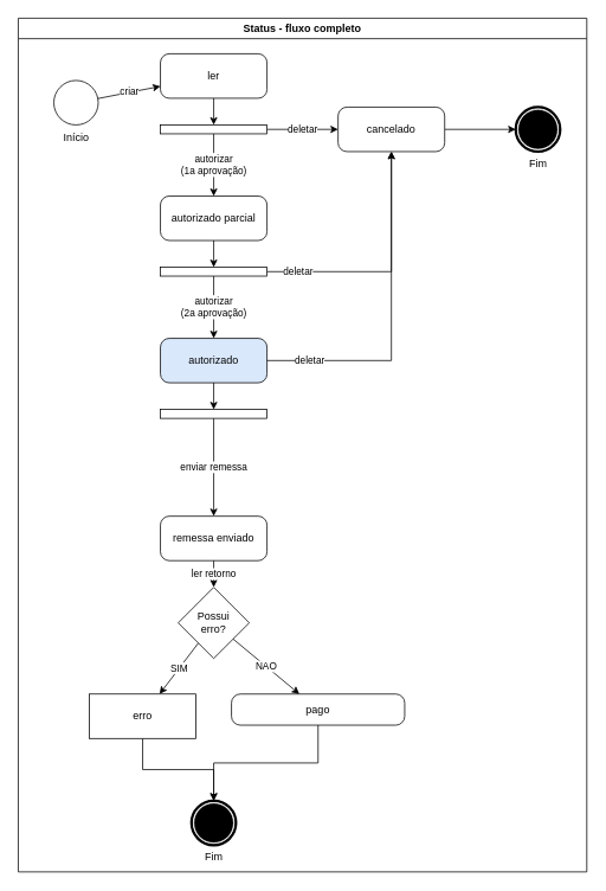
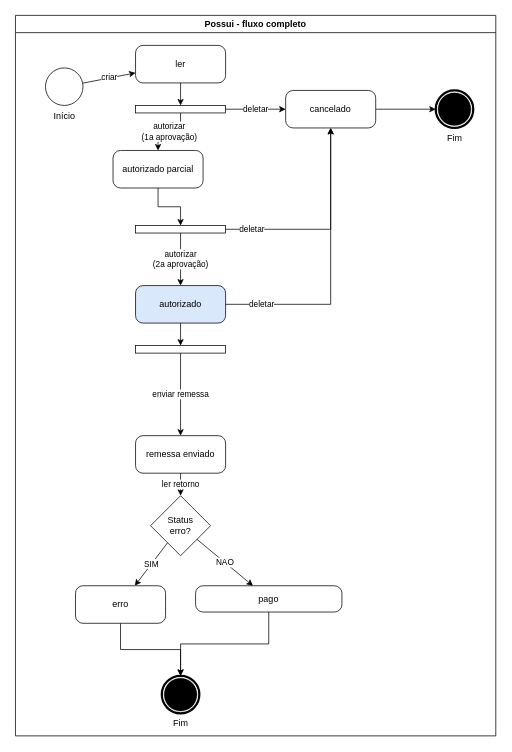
- <mxCell id="2" value="Status - fluxo completo" style="swimlane;whiteSpace=wrap;html=1;labelBackgroundColor=none;" parent="1" vertex="1"><mxGeometry x="20" y="20" width="640" height="960" as="geometry" /></mxCell>
+ <mxCell id="2" value="Possui - fluxo completo" style="swimlane;whiteSpace=wrap;html=1;labelBackgroundColor=none;" parent="1" vertex="1"><mxGeometry x="20" y="20" width="640" height="960" as="geometry" /></mxCell>
- <mxCell id="28" value="autorizado parcial" style="rounded=1;whiteSpace=wrap;html=1;container=1;collapsible=0;absoluteArcSize=1;arcSize=20;childLayout=stackLayout;horizontal=1;horizontalStack=0;resizeParent=1;resizeParentMax=0;resizeLast=0;labelBackgroundColor=none;" vertex="1" parent="2"><mxGeometry x="160" y="200" width="120" height="50" as="geometry" /></mxCell>
+ <mxCell id="28" value="autorizado parcial" style="rounded=1;whiteSpace=wrap;html=1;container=1;collapsible=0;absoluteArcSize=1;arcSize=20;childLayout=stackLayout;horizontal=1;horizontalStack=0;resizeParent=1;resizeParentMax=0;resizeLast=0;labelBackgroundColor=none;" vertex="1" parent="2"><mxGeometry x="130" y="180" width="120" height="50" as="geometry" /></mxCell>
- <mxCell id="24" value="Possui&lt;br&gt;erro?" style="rhombus;whiteSpace=wrap;html=1;labelBackgroundColor=default;" parent="2" vertex="1"><mxGeometry x="180" y="640" width="80" height="80" as="geometry" /></mxCell>
+ <mxCell id="24" value="Status&lt;br&gt;erro?" style="rhombus;whiteSpace=wrap;html=1;labelBackgroundColor=default;" parent="2" vertex="1"><mxGeometry x="180" y="640" width="80" height="80" as="geometry" /></mxCell>
- <mxCell id="26" value="erro" style="whiteSpace=wrap;html=1;container=1;collapsible=0;absoluteArcSize=1;arcSize=20;childLayout=stackLayout;horizontal=1;horizontalStack=0;resizeParent=1;resizeParentMax=0;resizeLast=0;labelBackgroundColor=none;rounded=0;" parent="2" vertex="1"><mxGeometry x="80" y="760" width="120" height="50" as="geometry" /></mxCell>
+ <mxCell id="26" value="erro" style="rounded=1;whiteSpace=wrap;html=1;container=1;collapsible=0;absoluteArcSize=1;arcSize=20;childLayout=stackLayout;horizontal=1;horizontalStack=0;resizeParent=1;resizeParentMax=0;resizeLast=0;labelBackgroundColor=none;" parent="2" vertex="1"><mxGeometry x="80" y="760" width="120" height="50" as="geometry" /></mxCell>
